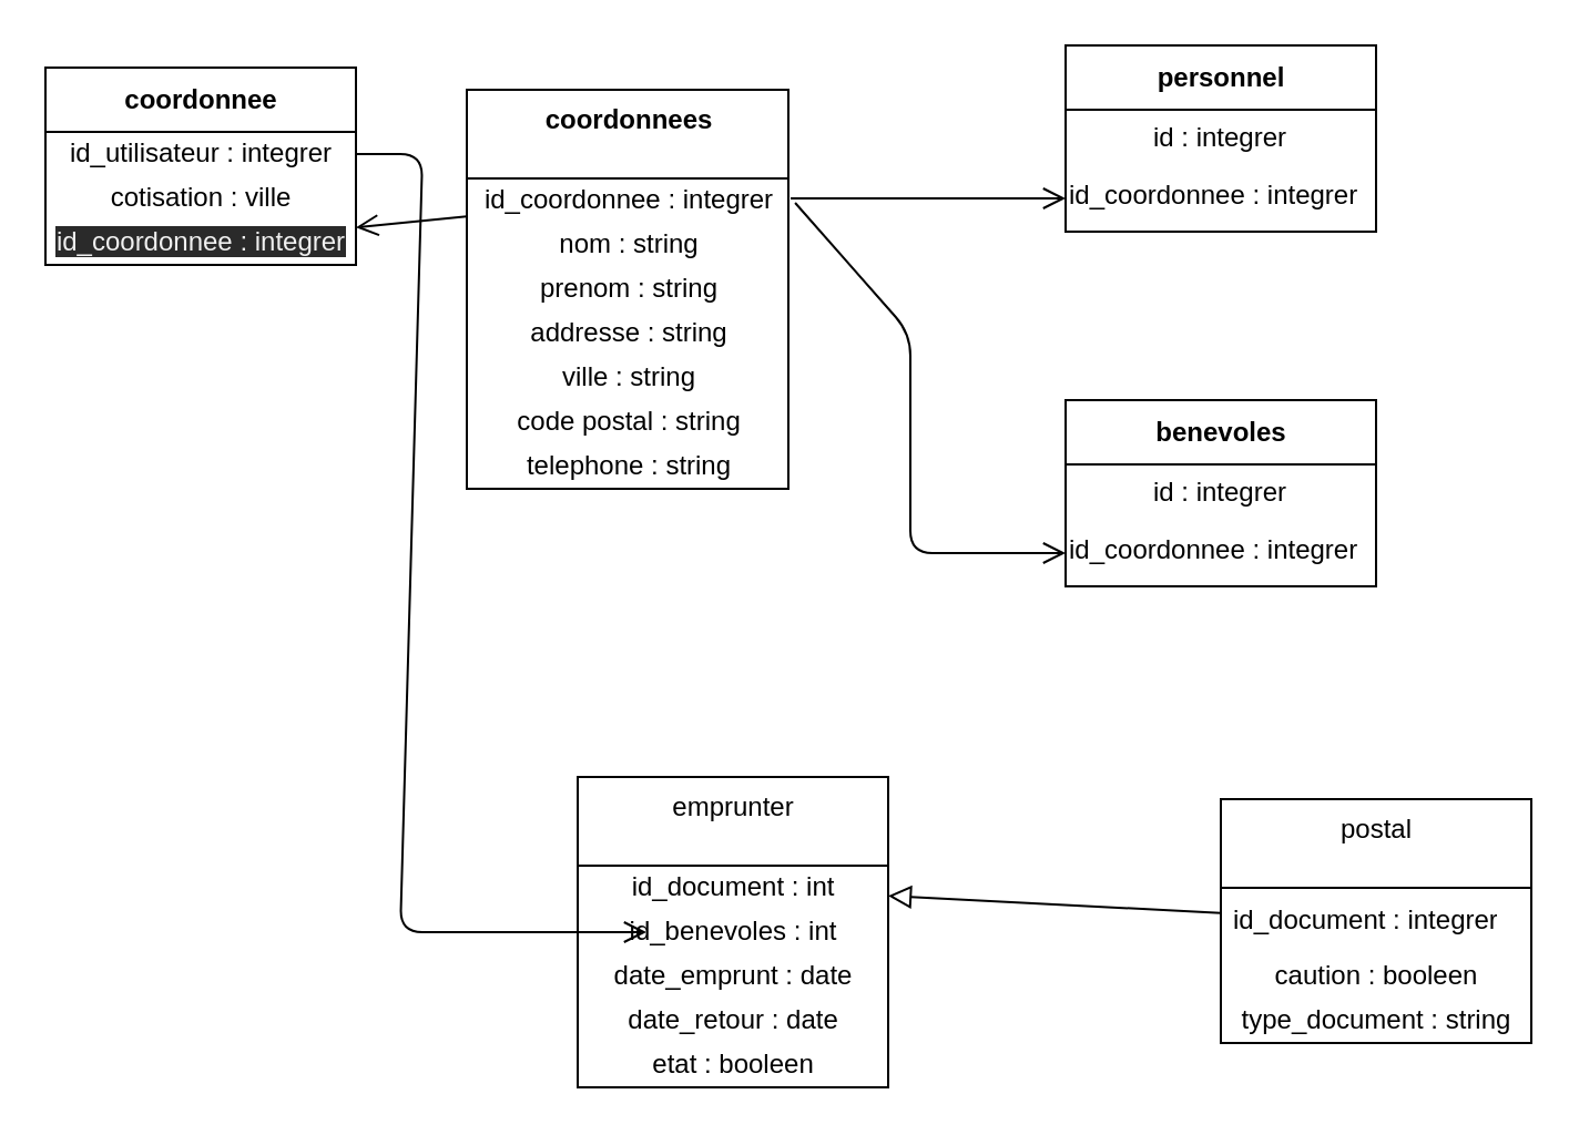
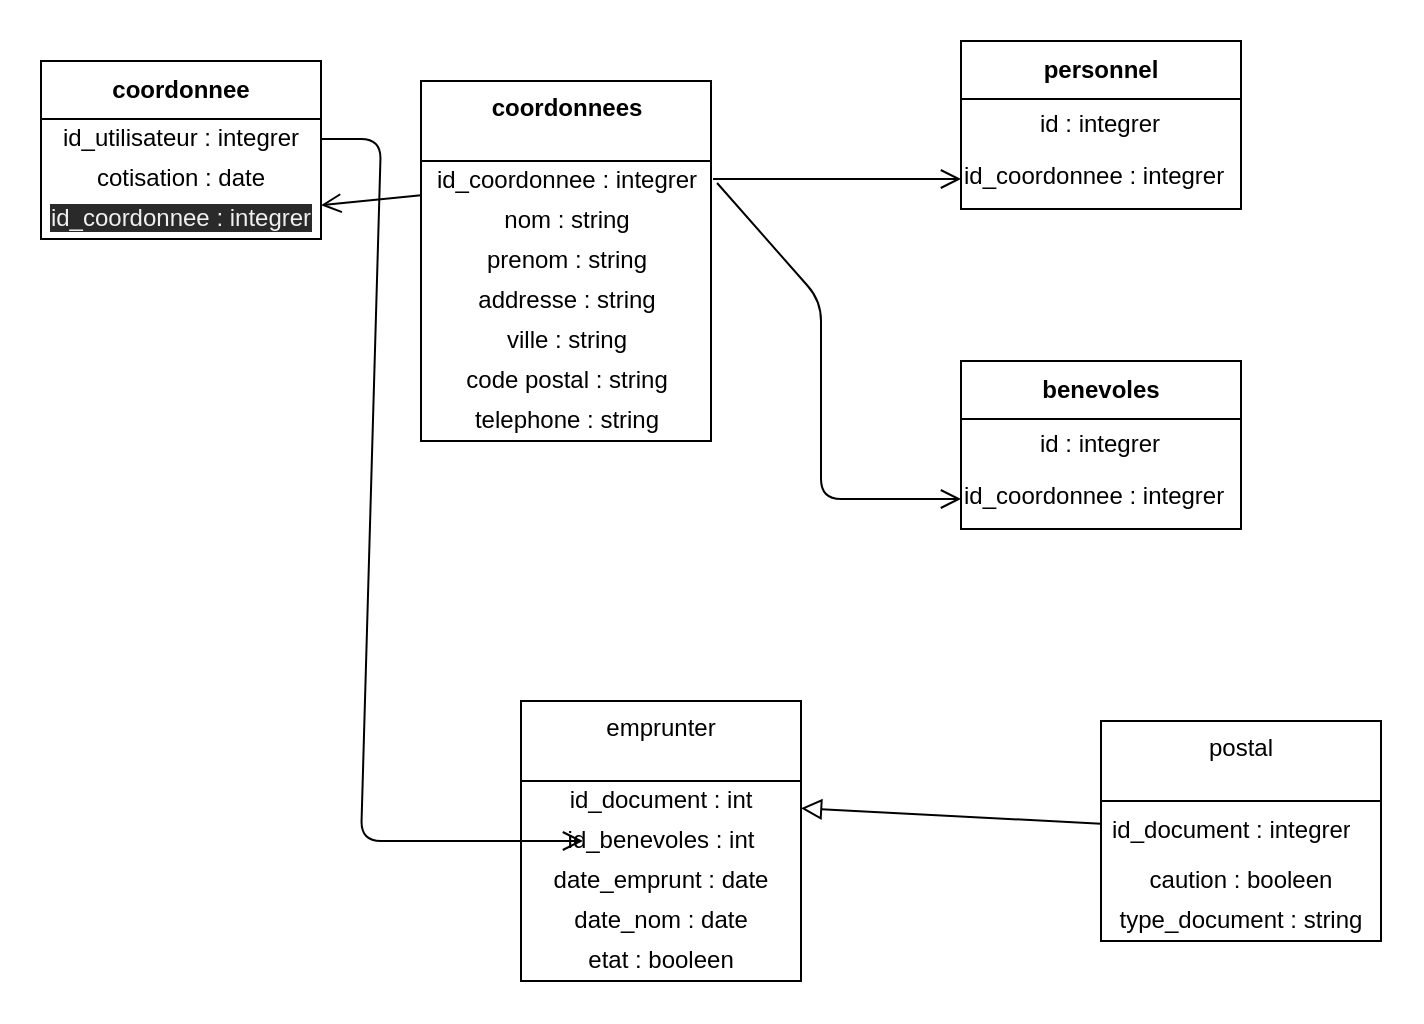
- <mxCell id="4" value="cotisation : ville" style="text;html=1;align=center;verticalAlign=middle;resizable=0;points=[];autosize=1;strokeColor=none;" parent="2" vertex="1"><mxGeometry y="49" width="140" height="20" as="geometry" /></mxCell>
+ <mxCell id="4" value="cotisation : date" style="text;html=1;align=center;verticalAlign=middle;resizable=0;points=[];autosize=1;strokeColor=none;" parent="2" vertex="1"><mxGeometry y="49" width="140" height="20" as="geometry" /></mxCell>
- <mxCell id="31" value="date_retour : date" style="text;html=1;align=center;verticalAlign=middle;resizable=0;points=[];autosize=1;strokeColor=none;" parent="27" vertex="1"><mxGeometry y="100" width="140" height="20" as="geometry" /></mxCell>
+ <mxCell id="31" value="date_nom : date" style="text;html=1;align=center;verticalAlign=middle;resizable=0;points=[];autosize=1;strokeColor=none;" parent="27" vertex="1"><mxGeometry y="100" width="140" height="20" as="geometry" /></mxCell>
